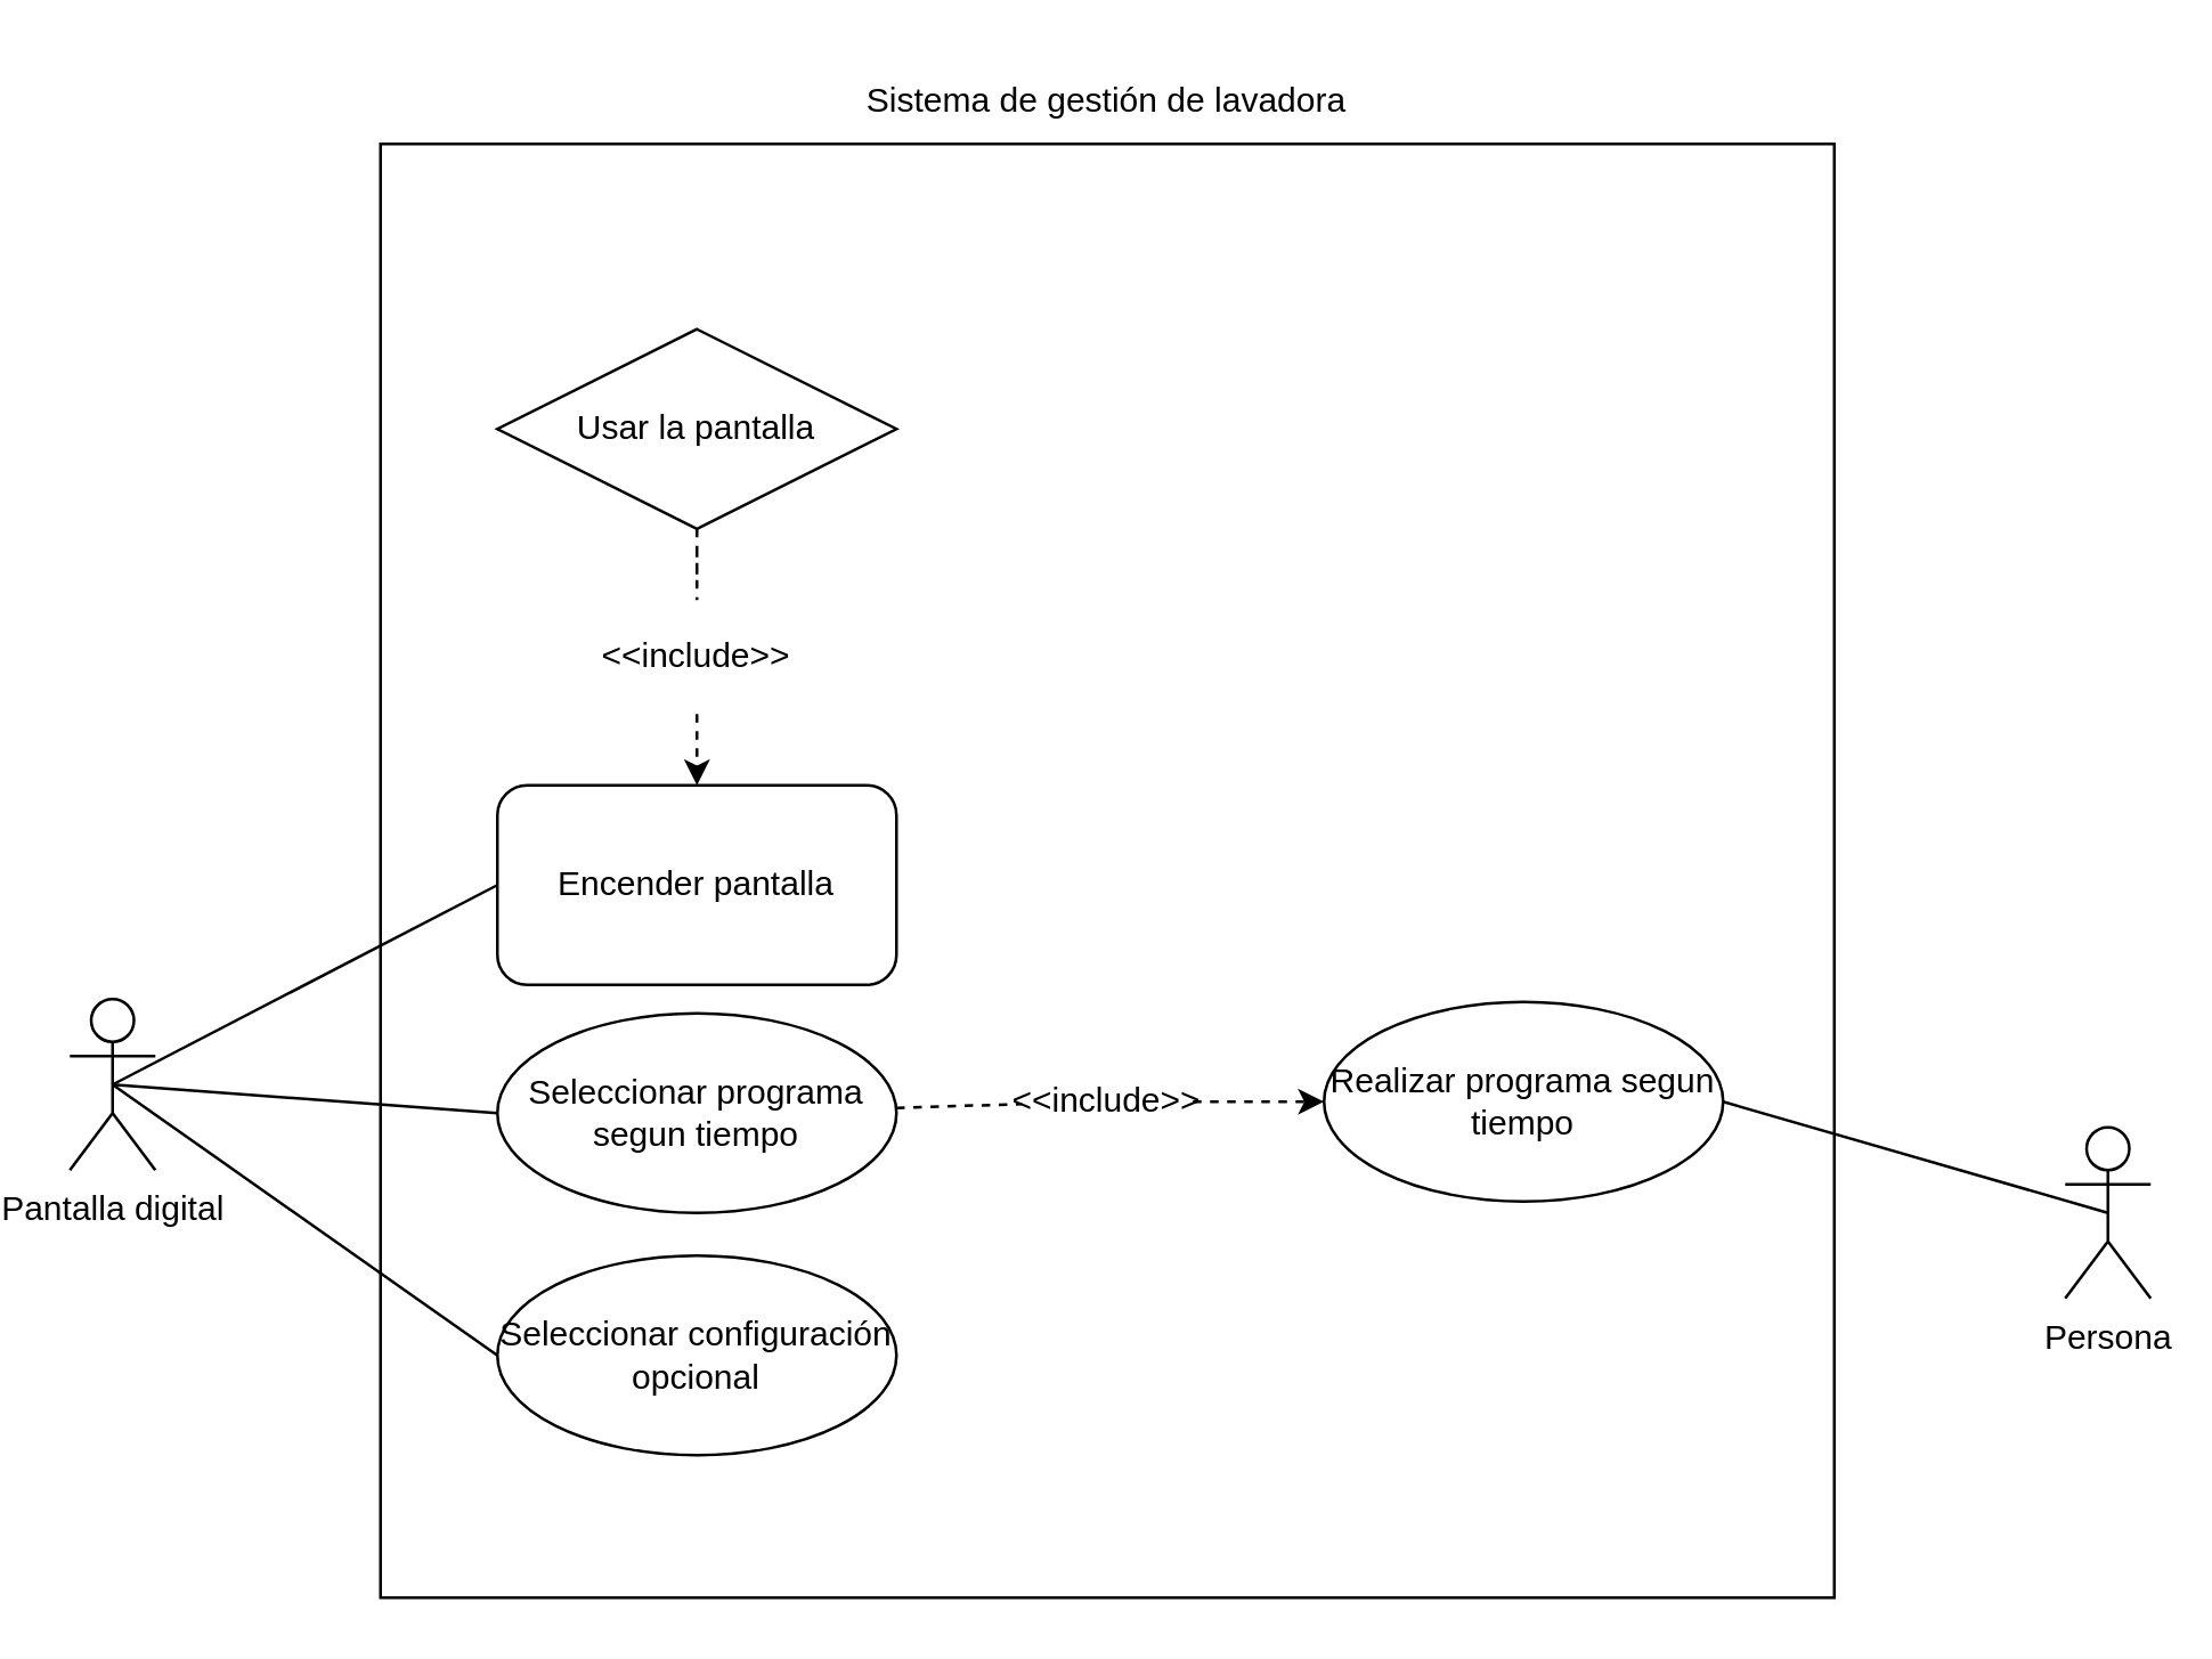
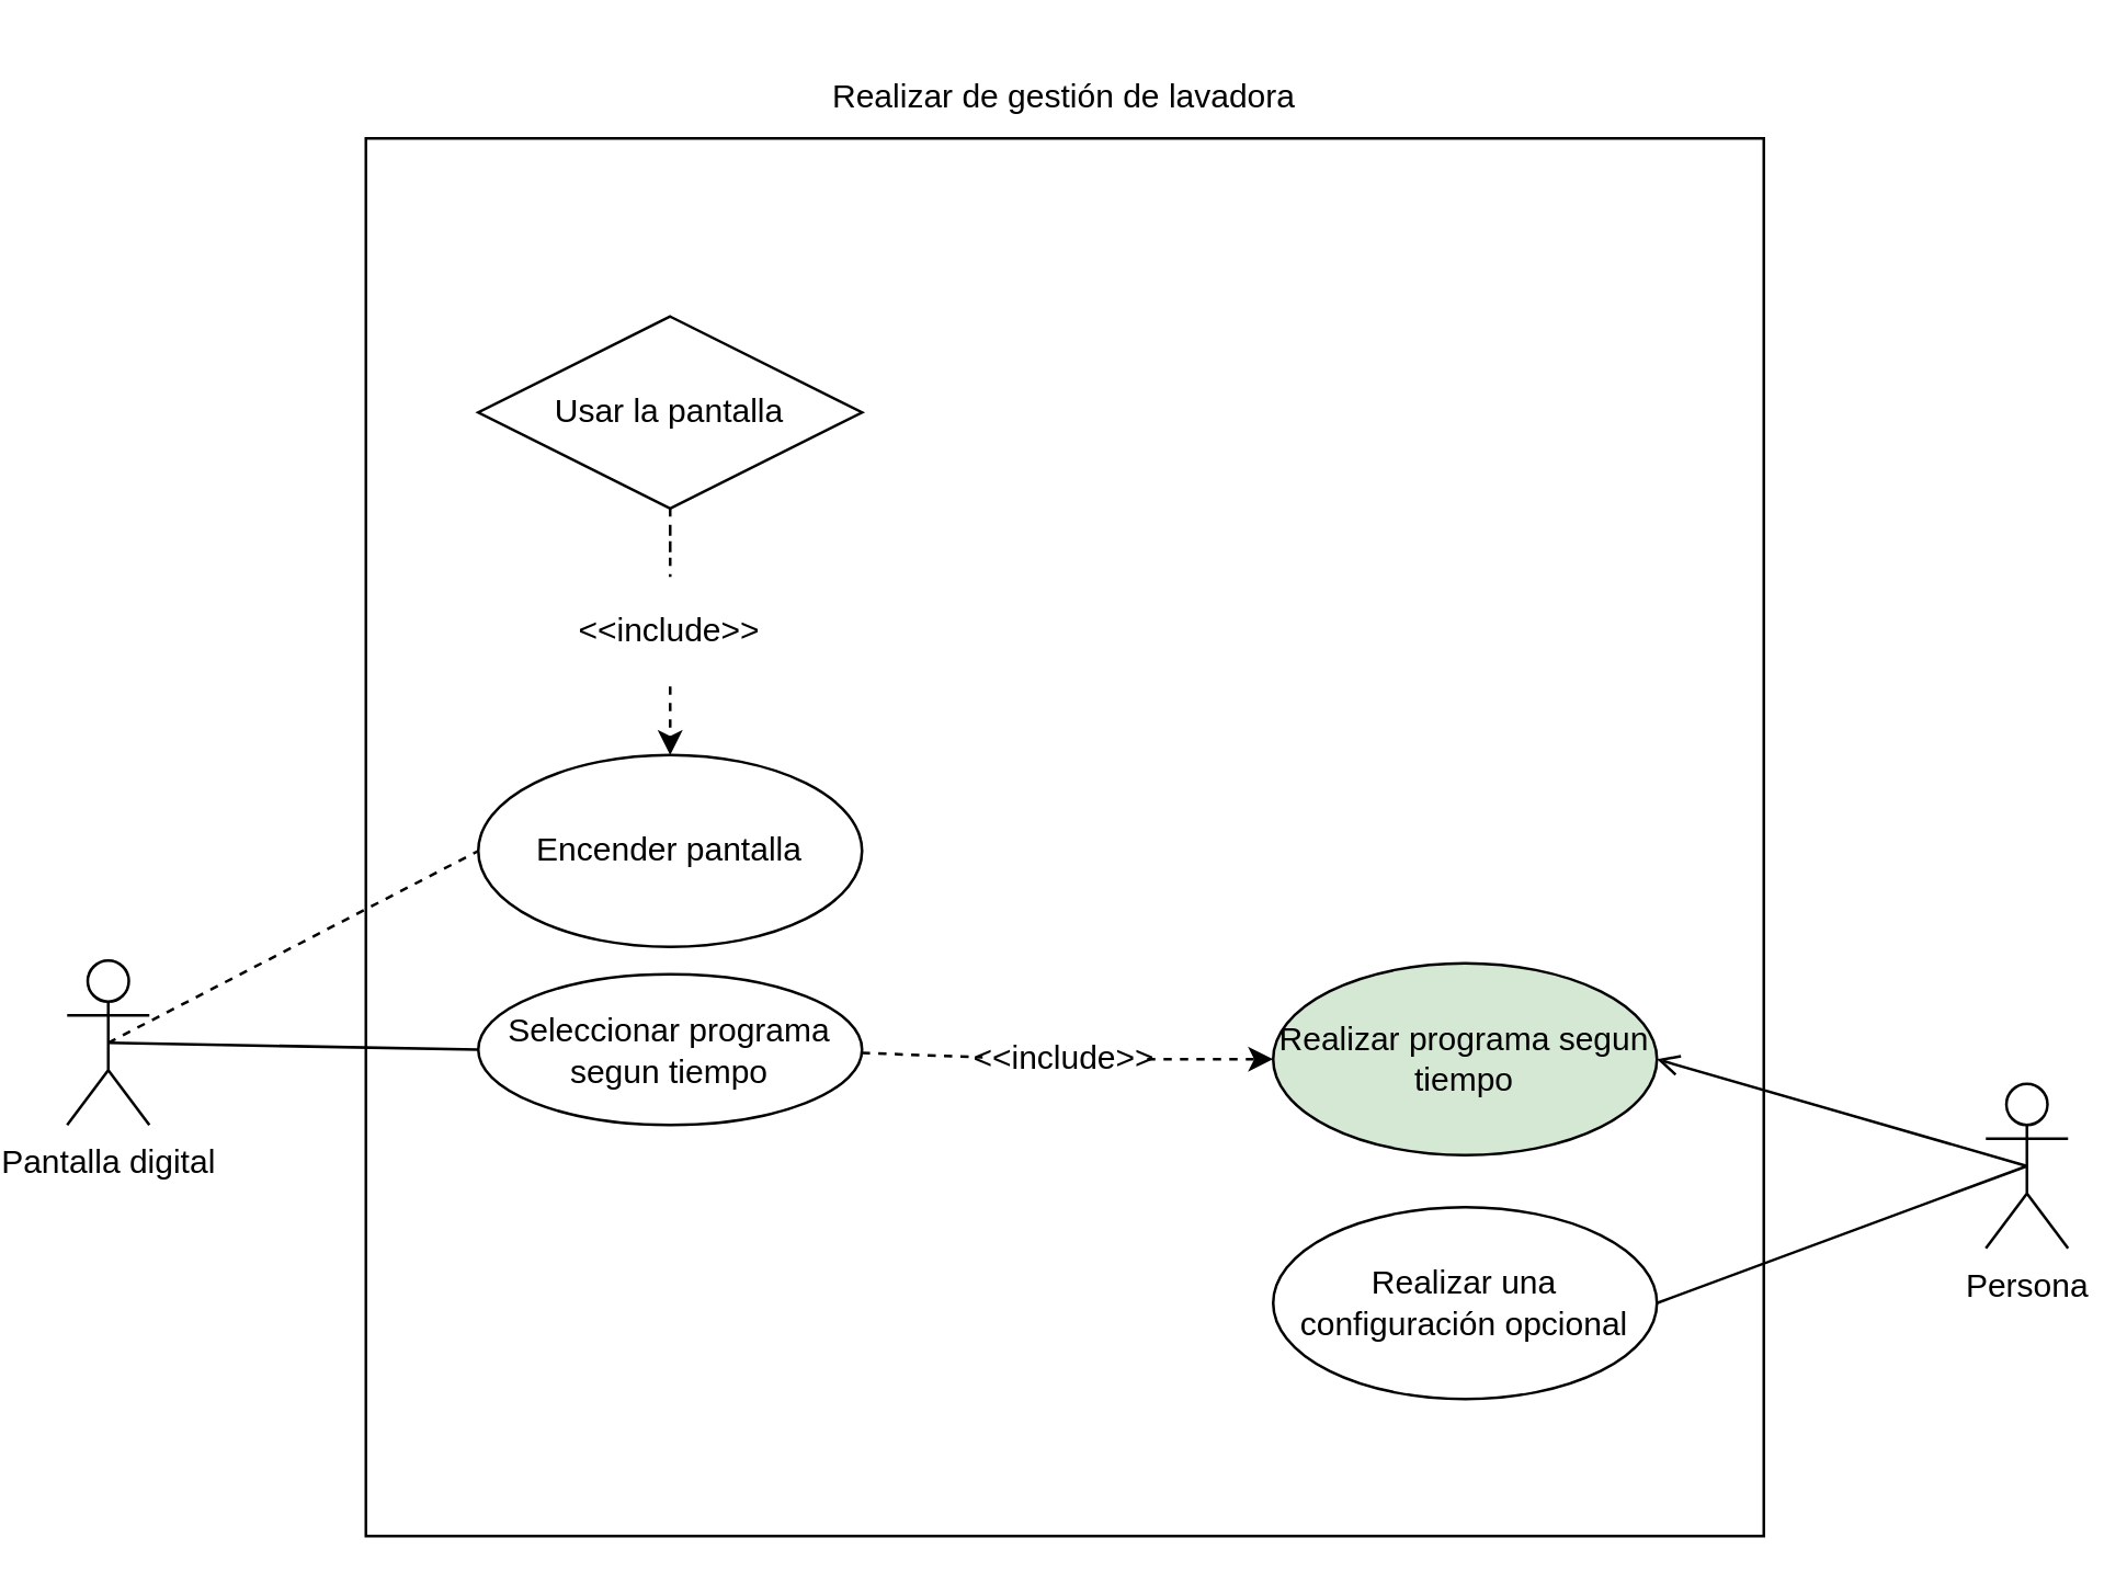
- <mxCell id="3" value="Sistema de gestión de lavadora" style="text;html=1;strokeColor=none;fillColor=none;align=center;verticalAlign=middle;whiteSpace=wrap;rounded=0;" vertex="1" parent="1"><mxGeometry x="264" y="20" width="240" height="30" as="geometry" /></mxCell>
+ <mxCell id="3" value="Realizar de gestión de lavadora" style="text;html=1;strokeColor=none;fillColor=none;align=center;verticalAlign=middle;whiteSpace=wrap;rounded=0;" vertex="1" parent="1"><mxGeometry x="264" y="20" width="240" height="30" as="geometry" /></mxCell>
- <mxCell id="16" value="Encender pantalla" style="whiteSpace=wrap;html=1;rounded=1;" vertex="1" parent="1"><mxGeometry x="170" y="275" width="140" height="70" as="geometry" /></mxCell>
+ <mxCell id="16" value="Encender pantalla" style="ellipse;whiteSpace=wrap;html=1;" vertex="1" parent="1"><mxGeometry x="170" y="275" width="140" height="70" as="geometry" /></mxCell>
- <mxCell id="4" style="edgeStyle=none;rounded=0;orthogonalLoop=1;jettySize=auto;html=1;exitX=0.5;exitY=0.5;exitDx=0;exitDy=0;exitPerimeter=0;entryX=0;entryY=0.5;entryDx=0;entryDy=0;endArrow=none;endFill=0;" edge="1" parent="1" source="7" target="16"><mxGeometry relative="1" as="geometry" /></mxCell>
+ <mxCell id="4" style="edgeStyle=none;rounded=0;orthogonalLoop=1;jettySize=auto;html=1;exitX=0.5;exitY=0.5;exitDx=0;exitDy=0;exitPerimeter=0;entryX=0;entryY=0.5;entryDx=0;entryDy=0;endArrow=none;endFill=0;dashed=1;" edge="1" parent="1" source="7" target="16"><mxGeometry relative="1" as="geometry" /></mxCell>
- <mxCell id="17" value="Realizar programa segun tiempo" style="ellipse;whiteSpace=wrap;html=1;" vertex="1" parent="1"><mxGeometry x="460" y="351" width="140" height="70" as="geometry" /></mxCell>
+ <mxCell id="17" value="Realizar programa segun tiempo" style="ellipse;whiteSpace=wrap;html=1;fillColor=#d5e8d4;" vertex="1" parent="1"><mxGeometry x="460" y="351" width="140" height="70" as="geometry" /></mxCell>
- <mxCell id="8" style="edgeStyle=none;rounded=0;orthogonalLoop=1;jettySize=auto;html=1;exitX=0.5;exitY=0.5;exitDx=0;exitDy=0;exitPerimeter=0;entryX=1;entryY=0.5;entryDx=0;entryDy=0;endArrow=none;endFill=0;" edge="1" parent="1" source="10" target="17"><mxGeometry relative="1" as="geometry" /></mxCell>
+ <mxCell id="8" style="edgeStyle=none;rounded=0;orthogonalLoop=1;jettySize=auto;html=1;exitX=0.5;exitY=0.5;exitDx=0;exitDy=0;exitPerimeter=0;entryX=1;entryY=0.5;entryDx=0;entryDy=0;endArrow=open;endFill=0;" edge="1" parent="1" source="10" target="17"><mxGeometry relative="1" as="geometry" /></mxCell>
- <mxCell id="14" value="Seleccionar programa segun tiempo" style="ellipse;whiteSpace=wrap;html=1;" vertex="1" parent="1"><mxGeometry x="170" y="355" width="140" height="70" as="geometry" /></mxCell>
+ <mxCell id="14" value="Seleccionar programa segun tiempo" style="ellipse;whiteSpace=wrap;html=1;" vertex="1" parent="1"><mxGeometry x="170" y="355" width="140" height="55" as="geometry" /></mxCell>
- <mxCell id="6" style="edgeStyle=none;rounded=0;orthogonalLoop=1;jettySize=auto;html=1;entryX=0;entryY=0.5;entryDx=0;entryDy=0;endArrow=none;endFill=0;exitX=0.5;exitY=0.5;exitDx=0;exitDy=0;exitPerimeter=0;" edge="1" parent="1" source="7" target="15"><mxGeometry relative="1" as="geometry" /></mxCell>
+ <mxCell id="9" style="edgeStyle=none;rounded=0;orthogonalLoop=1;jettySize=auto;html=1;exitX=0.5;exitY=0.5;exitDx=0;exitDy=0;exitPerimeter=0;entryX=1;entryY=0.5;entryDx=0;entryDy=0;endArrow=none;endFill=0;" edge="1" parent="1" source="10" target="18"><mxGeometry relative="1" as="geometry" /></mxCell>
- <mxCell id="15" value="Seleccionar configuración opcional" style="ellipse;whiteSpace=wrap;html=1;" vertex="1" parent="1"><mxGeometry x="170" y="440" width="140" height="70" as="geometry" /></mxCell>
+ <mxCell id="18" value="Realizar una configuración opcional" style="ellipse;whiteSpace=wrap;html=1;" vertex="1" parent="1"><mxGeometry x="460" y="440" width="140" height="70" as="geometry" /></mxCell>
